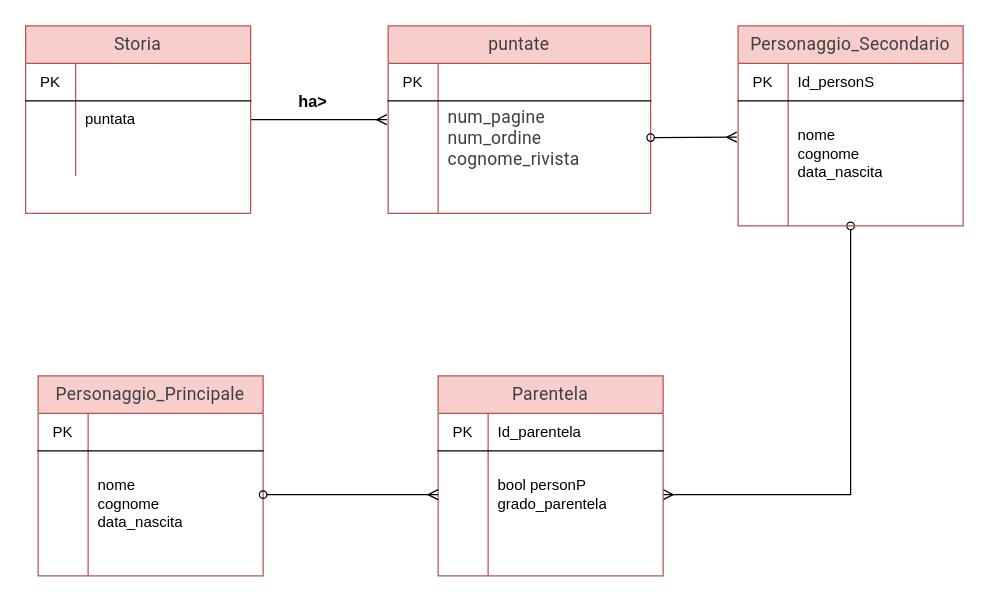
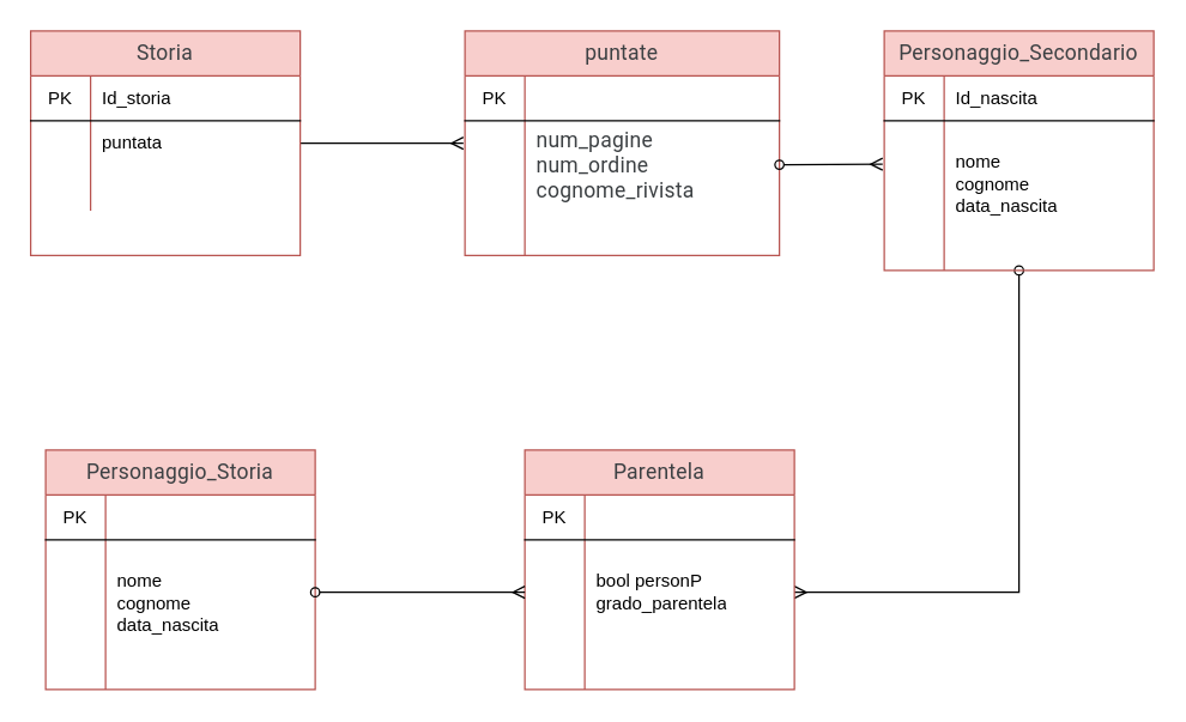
+ <mxCell id="6" value="Id_storia" style="shape=partialRectangle;html=1;whiteSpace=wrap;connectable=0;fillColor=none;top=0;left=0;bottom=0;right=0;align=left;spacingLeft=6;overflow=hidden;" vertex="1" parent="4"><mxGeometry x="40" width="140" height="30" as="geometry" /></mxCell>
- <mxCell id="36" value="Id_personS" style="shape=partialRectangle;html=1;whiteSpace=wrap;connectable=0;fillColor=none;top=0;left=0;bottom=0;right=0;align=left;spacingLeft=6;overflow=hidden;" vertex="1" parent="34"><mxGeometry x="40" width="140" height="30" as="geometry" /></mxCell>
+ <mxCell id="36" value="Id_nascita" style="shape=partialRectangle;html=1;whiteSpace=wrap;connectable=0;fillColor=none;top=0;left=0;bottom=0;right=0;align=left;spacingLeft=6;overflow=hidden;" vertex="1" parent="34"><mxGeometry x="40" width="140" height="30" as="geometry" /></mxCell>
- <mxCell id="31" value="ha&amp;gt;" style="text;html=1;strokeColor=none;fillColor=none;align=center;verticalAlign=middle;whiteSpace=wrap;rounded=0;fontStyle=1;fontSize=13;" vertex="1" parent="1"><mxGeometry x="230" y="70" width="40" height="20" as="geometry" /></mxCell>
- <mxCell id="22" value="&lt;font color=&quot;#3c4043&quot; face=&quot;roboto, arial, sans-serif&quot;&gt;&lt;span style=&quot;font-size: 14px ; font-weight: 400 ; letter-spacing: 0.2px&quot;&gt;Personaggio_Principale&lt;/span&gt;&lt;/font&gt;" style="shape=table;html=1;whiteSpace=wrap;startSize=30;container=1;collapsible=0;childLayout=tableLayout;fixedRows=1;rowLines=0;fontStyle=1;align=center;fillColor=#f8cecc;strokeColor=#b85450;" vertex="1" parent="1"><mxGeometry x="30" y="300" width="180" height="160" as="geometry" /></mxCell>
+ <mxCell id="22" value="&lt;font color=&quot;#3c4043&quot; face=&quot;roboto, arial, sans-serif&quot;&gt;&lt;span style=&quot;font-size: 14px ; font-weight: 400 ; letter-spacing: 0.2px&quot;&gt;Personaggio_Storia&lt;/span&gt;&lt;/font&gt;" style="shape=table;html=1;whiteSpace=wrap;startSize=30;container=1;collapsible=0;childLayout=tableLayout;fixedRows=1;rowLines=0;fontStyle=1;align=center;fillColor=#f8cecc;strokeColor=#b85450;" vertex="1" parent="1"><mxGeometry x="30" y="300" width="180" height="160" as="geometry" /></mxCell>
- <mxCell id="46" value="Id_parentela" style="shape=partialRectangle;html=1;whiteSpace=wrap;connectable=0;fillColor=none;top=0;left=0;bottom=0;right=0;align=left;spacingLeft=6;overflow=hidden;" vertex="1" parent="44"><mxGeometry x="40" width="140" height="30" as="geometry" /></mxCell>
